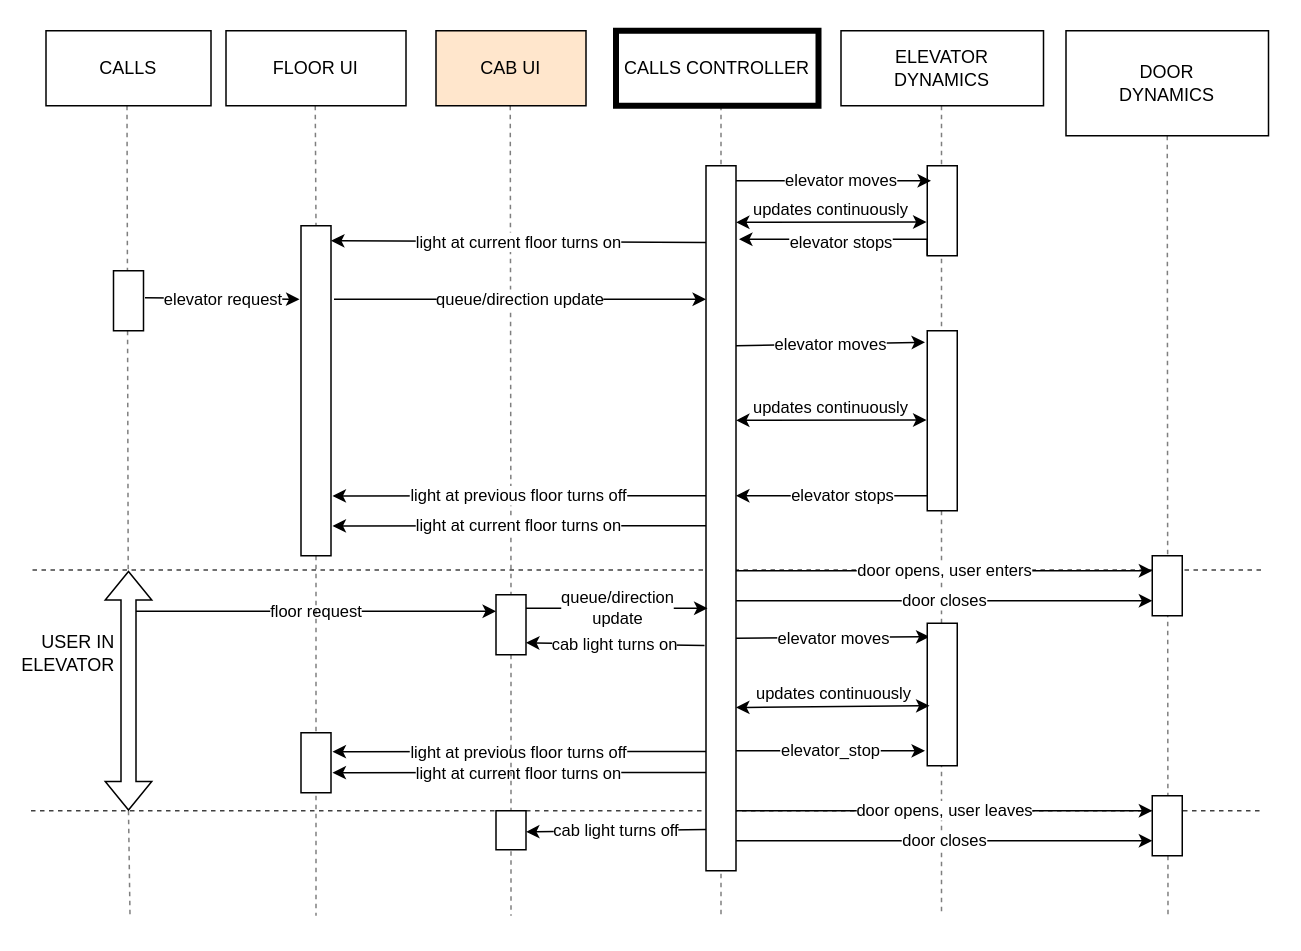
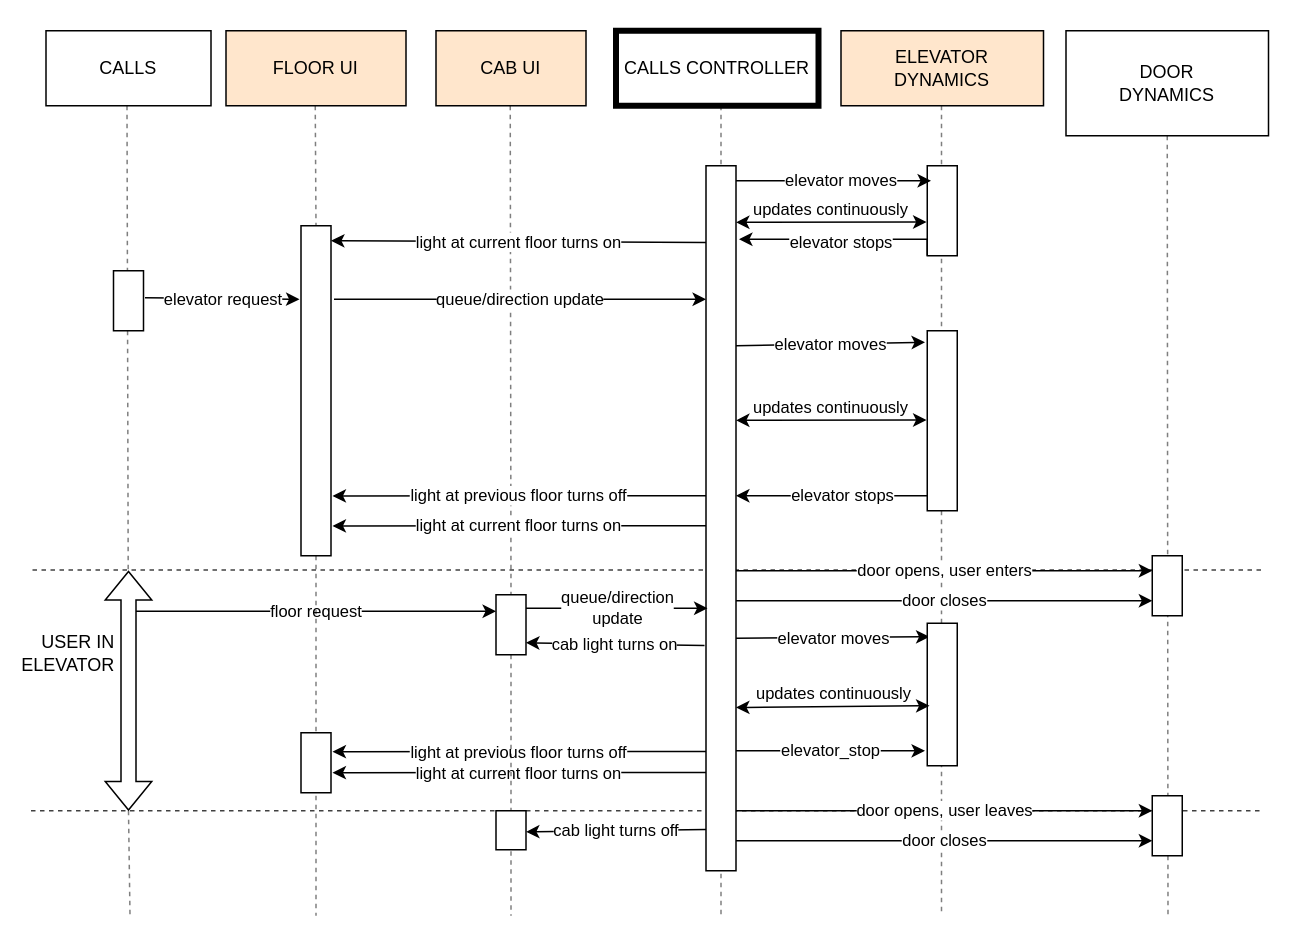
- <mxCell id="16" value="FLOOR UI" style="rounded=0;whiteSpace=wrap;html=1;" parent="1" vertex="1"><mxGeometry x="150" y="20" width="120" height="50" as="geometry" /></mxCell>
+ <mxCell id="16" value="FLOOR UI" style="rounded=0;whiteSpace=wrap;html=1;fillColor=#ffe6cc;" parent="1" vertex="1"><mxGeometry x="150" y="20" width="120" height="50" as="geometry" /></mxCell>
- <mxCell id="8" value="ELEVATOR&lt;br&gt;DYNAMICS" style="rounded=0;whiteSpace=wrap;html=1;" parent="1" vertex="1"><mxGeometry x="560" y="20" width="135" height="50" as="geometry" /></mxCell>
+ <mxCell id="8" value="ELEVATOR&lt;br&gt;DYNAMICS" style="rounded=0;whiteSpace=wrap;html=1;fillColor=#ffe6cc;" parent="1" vertex="1"><mxGeometry x="560" y="20" width="135" height="50" as="geometry" /></mxCell>
